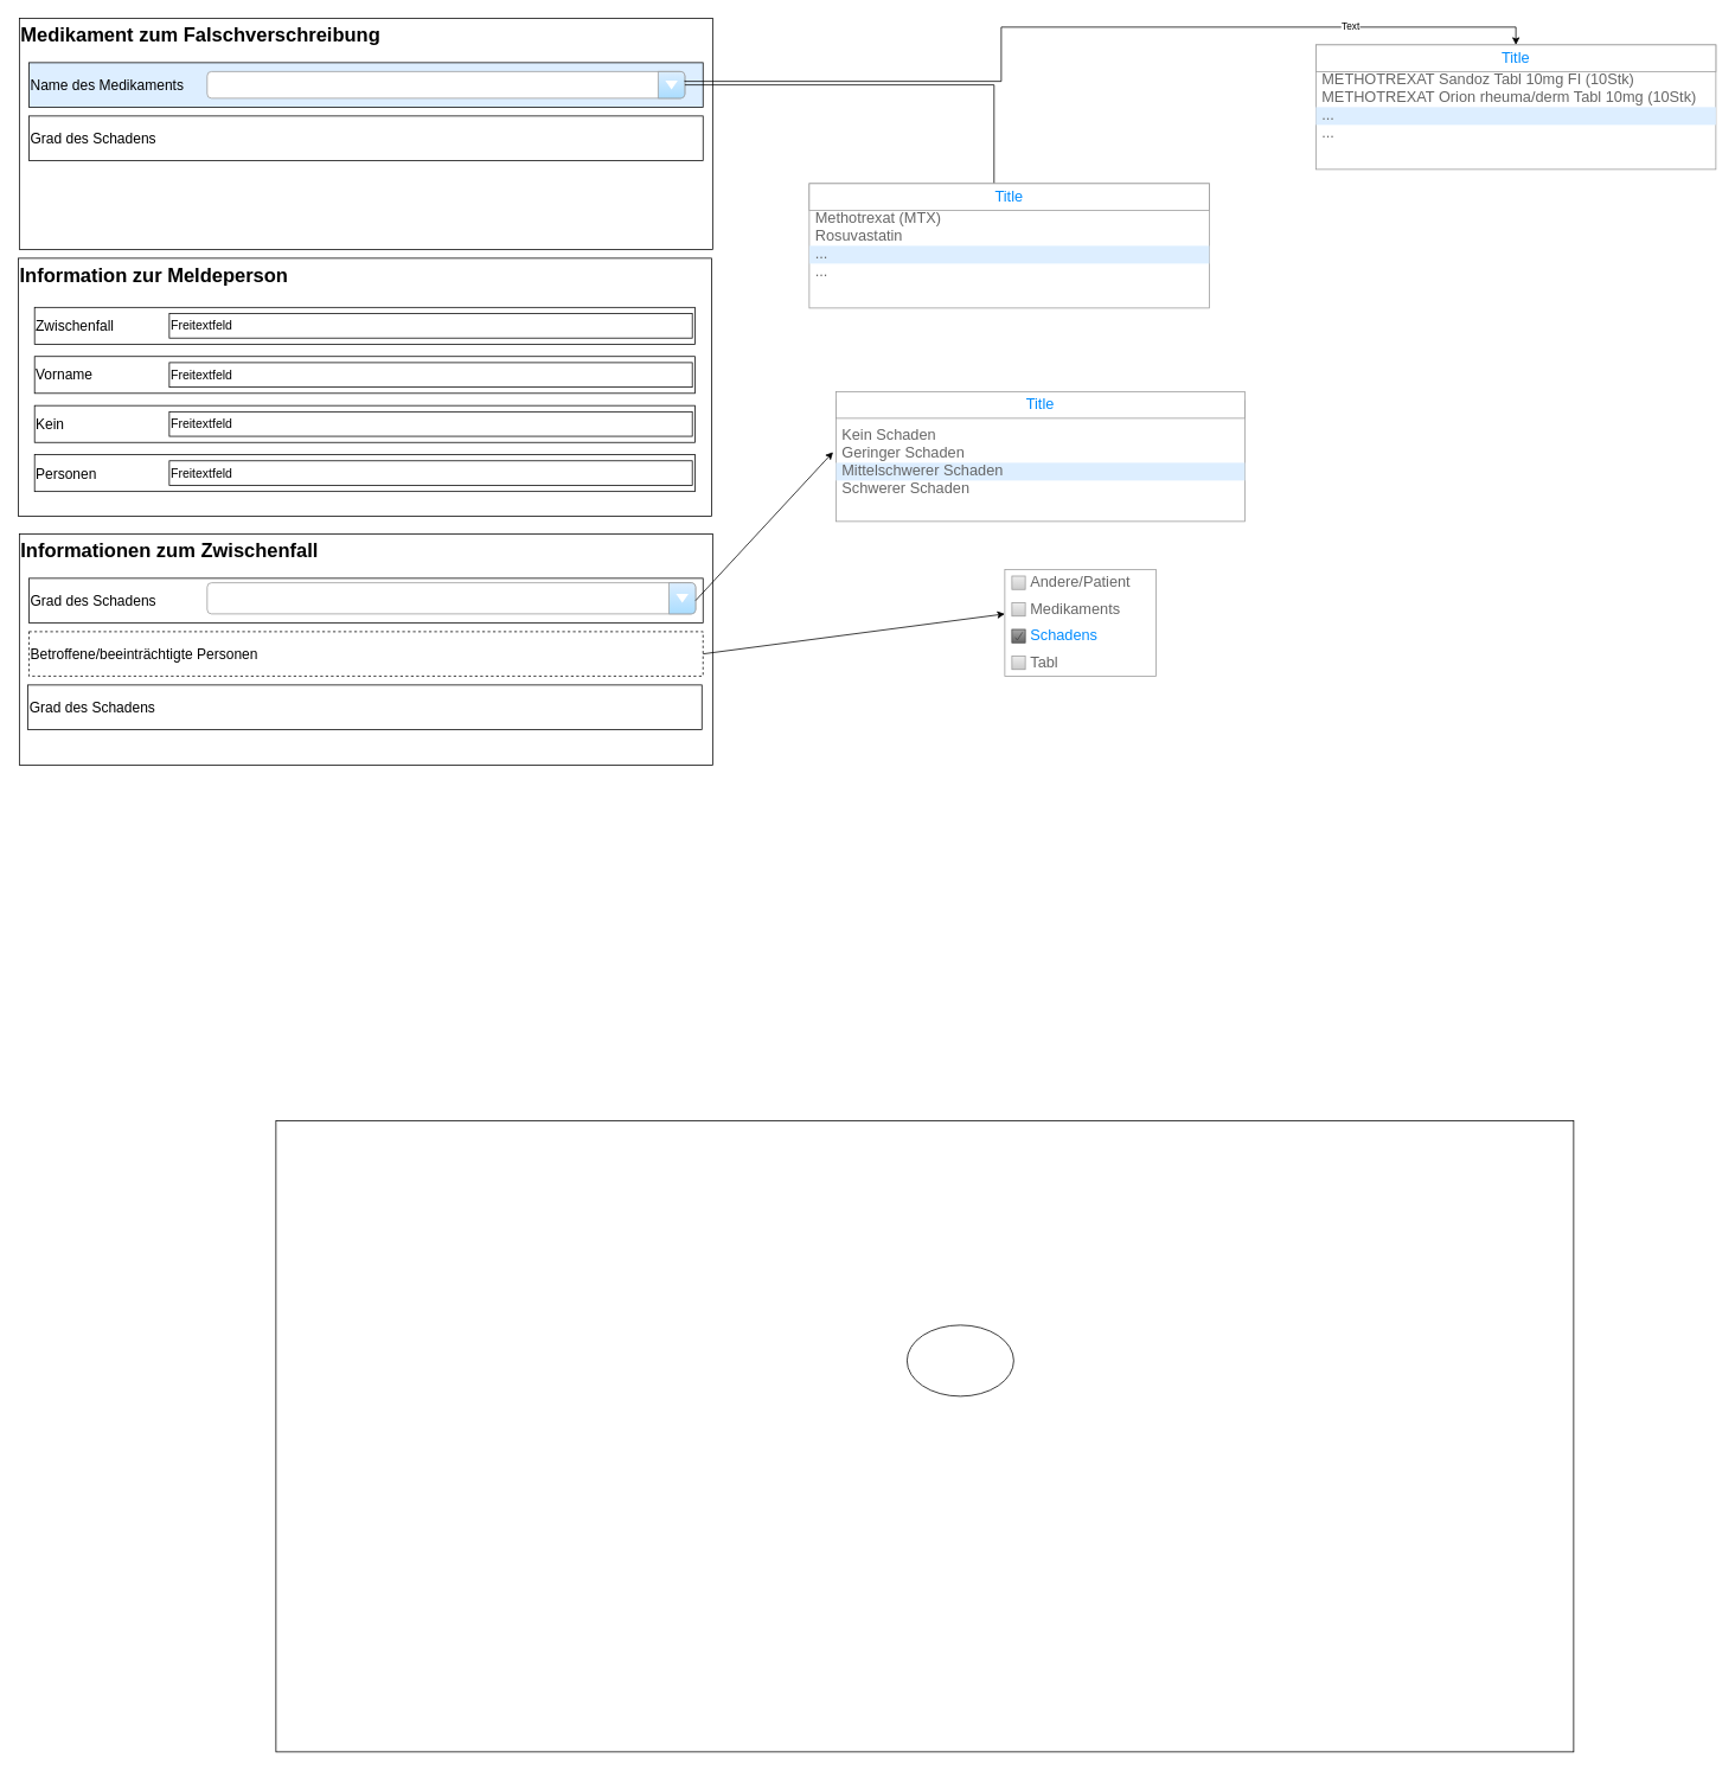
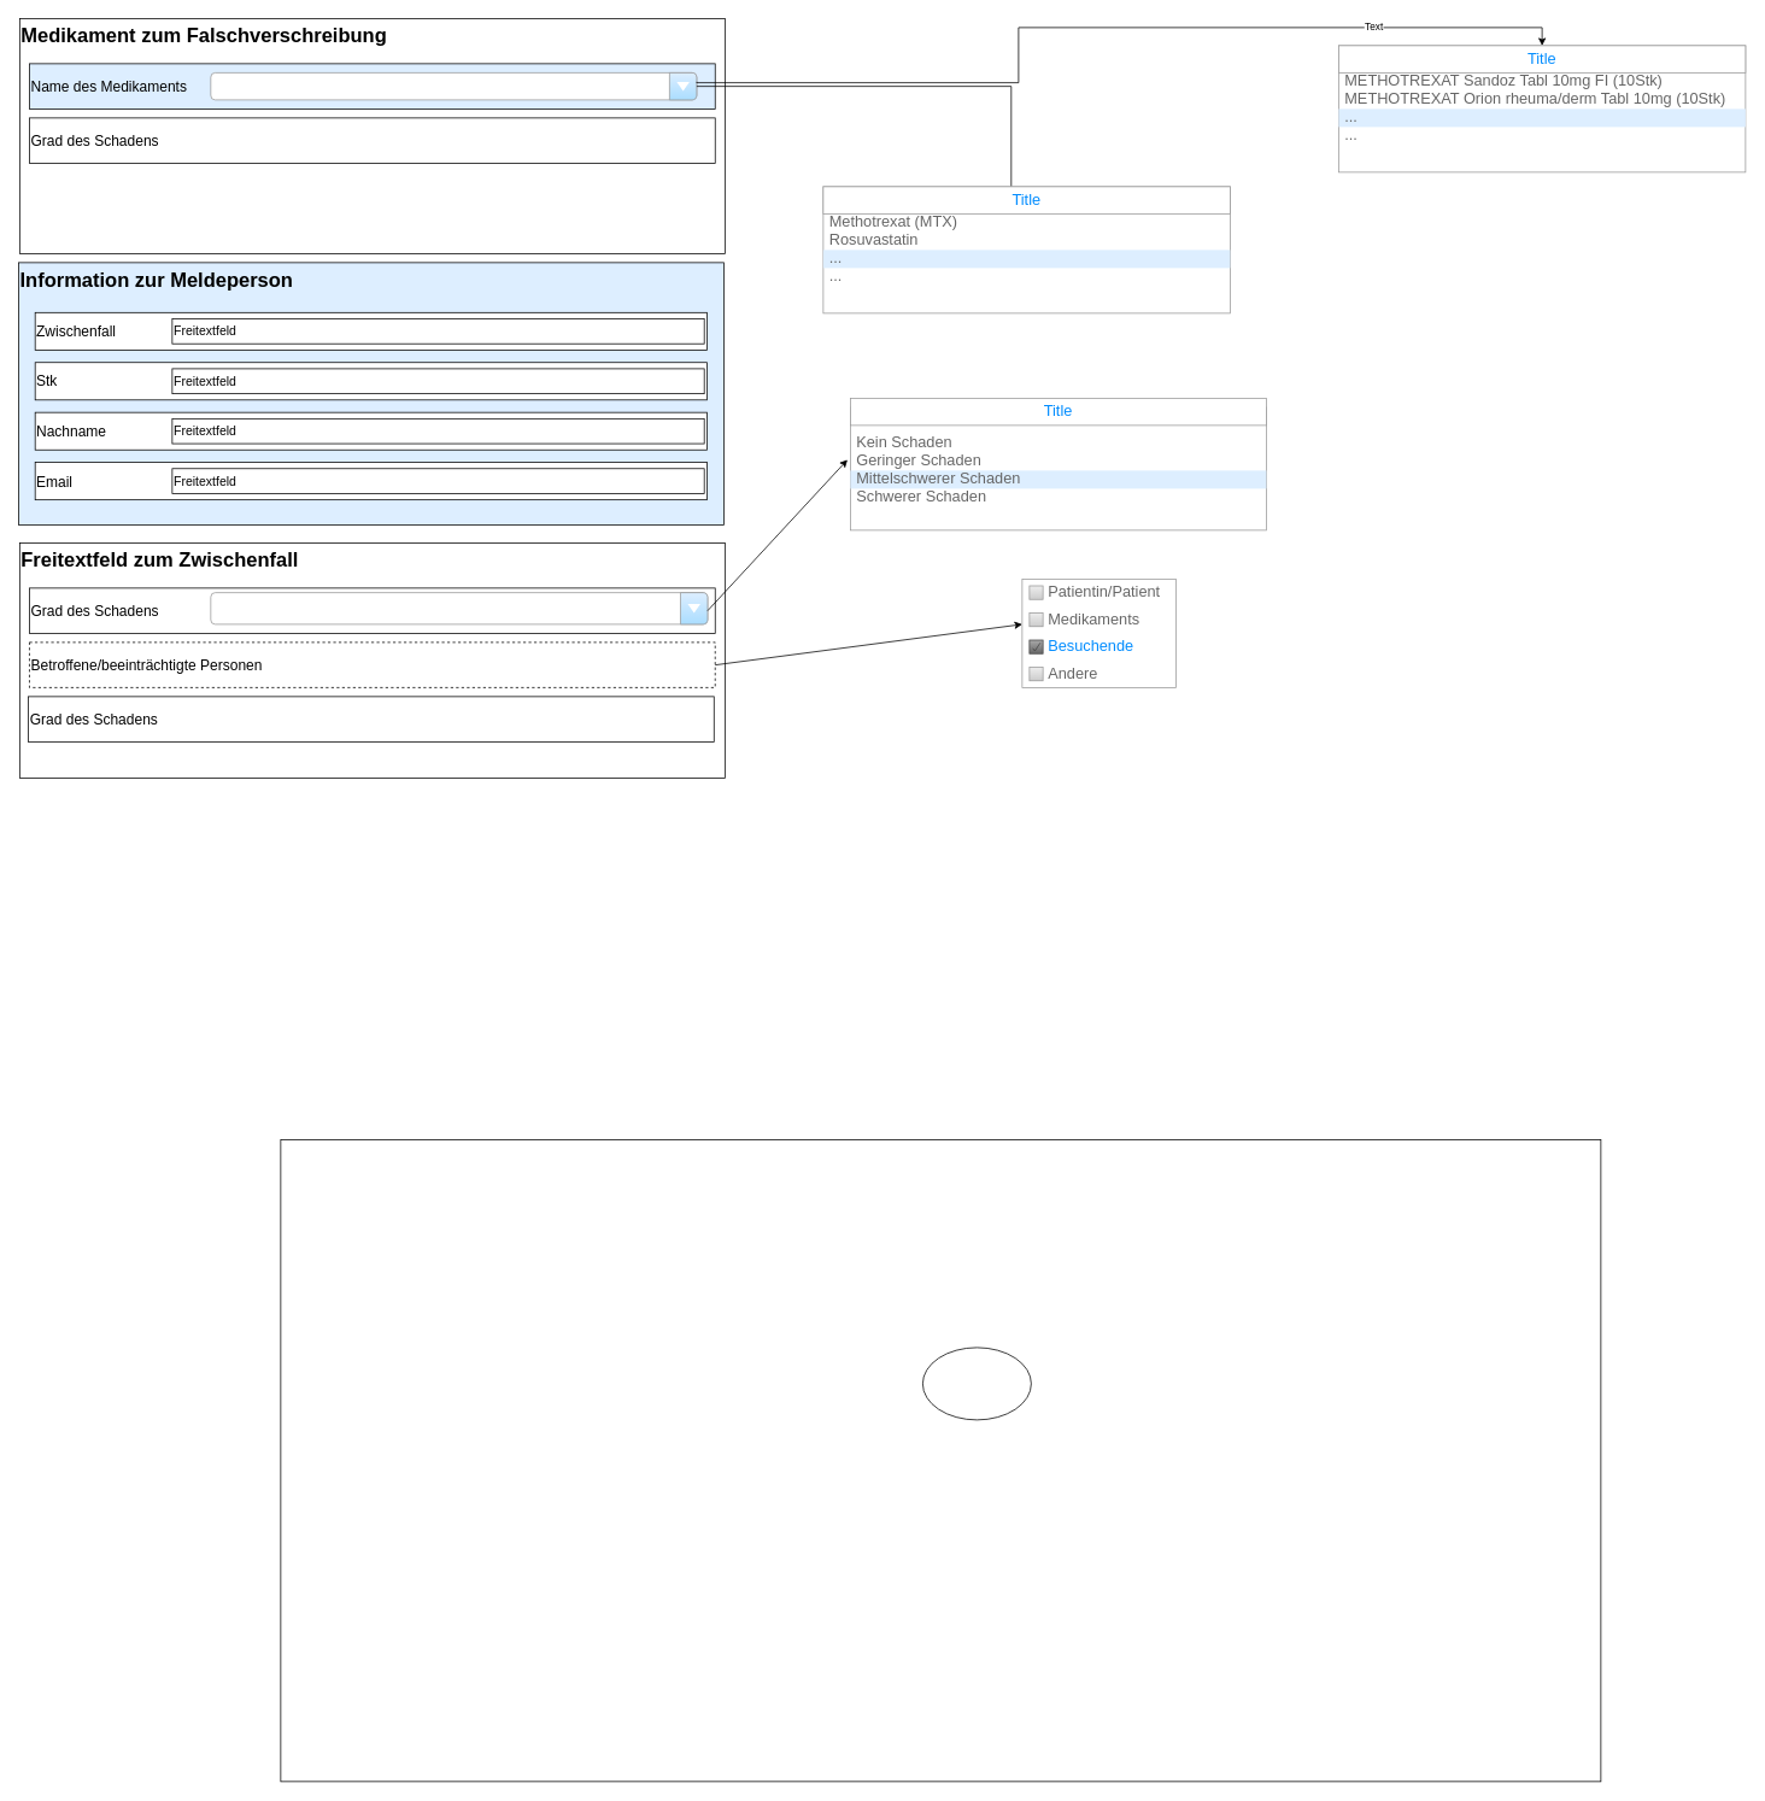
- <mxCell id="10" value="Information zur Meldeperson" style="html=1;whiteSpace=wrap;container=0;verticalAlign=top;align=left;fontStyle=1;fontSize=22;" parent="9" vertex="1"><mxGeometry width="780" height="290" as="geometry" /></mxCell>
+ <mxCell id="10" value="Information zur Meldeperson" style="html=1;whiteSpace=wrap;container=0;verticalAlign=top;align=left;fontStyle=1;fontSize=22;fillColor=#ddeeff;" parent="9" vertex="1"><mxGeometry width="780" height="290" as="geometry" /></mxCell>
- <mxCell id="13" value="&lt;font style=&quot;font-size: 16px;&quot;&gt;Vorname&lt;/font&gt;" style="html=1;whiteSpace=wrap;container=1;align=left;" parent="9" vertex="1"><mxGeometry x="18.41" y="110.476" width="743.19" height="41.429" as="geometry" /></mxCell>
+ <mxCell id="13" value="&lt;font style=&quot;font-size: 16px;&quot;&gt;Stk&lt;/font&gt;" style="html=1;whiteSpace=wrap;container=1;align=left;" parent="9" vertex="1"><mxGeometry x="18.41" y="110.476" width="743.19" height="41.429" as="geometry" /></mxCell>
- <mxCell id="15" value="&lt;font style=&quot;font-size: 16px;&quot;&gt;Kein&lt;/font&gt;" style="html=1;whiteSpace=wrap;container=1;align=left;" parent="9" vertex="1"><mxGeometry x="18.41" y="165.714" width="743.19" height="41.429" as="geometry" /></mxCell>
+ <mxCell id="15" value="&lt;font style=&quot;font-size: 16px;&quot;&gt;Nachname&lt;/font&gt;" style="html=1;whiteSpace=wrap;container=1;align=left;" parent="9" vertex="1"><mxGeometry x="18.41" y="165.714" width="743.19" height="41.429" as="geometry" /></mxCell>
- <mxCell id="17" value="&lt;font style=&quot;font-size: 16px;&quot;&gt;Personen&lt;/font&gt;" style="html=1;whiteSpace=wrap;container=1;align=left;" parent="9" vertex="1"><mxGeometry x="18.41" y="220.952" width="743.19" height="41.429" as="geometry" /></mxCell>
+ <mxCell id="17" value="&lt;font style=&quot;font-size: 16px;&quot;&gt;Email&lt;/font&gt;" style="html=1;whiteSpace=wrap;container=1;align=left;" parent="9" vertex="1"><mxGeometry x="18.41" y="220.952" width="743.19" height="41.429" as="geometry" /></mxCell>
- <mxCell id="36" value="Informationen zum Zwischenfall" style="html=1;whiteSpace=wrap;container=1;verticalAlign=top;align=left;fontStyle=1;fontSize=22;" vertex="1" parent="35"><mxGeometry x="1.3" y="-10" width="780" height="260" as="geometry" /></mxCell>
+ <mxCell id="36" value="Freitextfeld zum Zwischenfall" style="html=1;whiteSpace=wrap;container=1;verticalAlign=top;align=left;fontStyle=1;fontSize=22;" vertex="1" parent="35"><mxGeometry x="1.3" y="-10" width="780" height="260" as="geometry" /></mxCell>
- <mxCell id="42" value="Andere/Patient" style="strokeWidth=1;shadow=0;dashed=0;align=center;html=1;shape=mxgraph.mockup.forms.rrect;rSize=0;fillColor=#eeeeee;strokeColor=#999999;gradientColor=#cccccc;align=left;spacingLeft=4;fontSize=17;fontColor=#666666;labelPosition=right;" vertex="1" parent="41"><mxGeometry x="8" y="7.5" width="15" height="15" as="geometry" /></mxCell>
+ <mxCell id="42" value="Patientin/Patient" style="strokeWidth=1;shadow=0;dashed=0;align=center;html=1;shape=mxgraph.mockup.forms.rrect;rSize=0;fillColor=#eeeeee;strokeColor=#999999;gradientColor=#cccccc;align=left;spacingLeft=4;fontSize=17;fontColor=#666666;labelPosition=right;" vertex="1" parent="41"><mxGeometry x="8" y="7.5" width="15" height="15" as="geometry" /></mxCell>
- <mxCell id="44" value="Schadens" style="strokeWidth=1;shadow=0;dashed=0;align=center;html=1;shape=mxgraph.mockup.forms.checkbox;rSize=0;resizable=0;fillColor=#aaaaaa;strokeColor=#444444;gradientColor=#666666;align=left;spacingLeft=4;fontSize=17;fontColor=#008cff;labelPosition=right;" vertex="1" parent="41"><mxGeometry x="8" y="67.5" width="15" height="15" as="geometry" /></mxCell>
+ <mxCell id="44" value="Besuchende" style="strokeWidth=1;shadow=0;dashed=0;align=center;html=1;shape=mxgraph.mockup.forms.checkbox;rSize=0;resizable=0;fillColor=#aaaaaa;strokeColor=#444444;gradientColor=#666666;align=left;spacingLeft=4;fontSize=17;fontColor=#008cff;labelPosition=right;" vertex="1" parent="41"><mxGeometry x="8" y="67.5" width="15" height="15" as="geometry" /></mxCell>
- <mxCell id="45" value="Tabl" style="strokeWidth=1;shadow=0;dashed=0;align=center;html=1;shape=mxgraph.mockup.forms.rrect;rSize=0;fillColor=#eeeeee;strokeColor=#999999;gradientColor=#cccccc;align=left;spacingLeft=4;fontSize=17;fontColor=#666666;labelPosition=right;" vertex="1" parent="41"><mxGeometry x="8" y="97.5" width="15" height="15" as="geometry" /></mxCell>
+ <mxCell id="45" value="Andere" style="strokeWidth=1;shadow=0;dashed=0;align=center;html=1;shape=mxgraph.mockup.forms.rrect;rSize=0;fillColor=#eeeeee;strokeColor=#999999;gradientColor=#cccccc;align=left;spacingLeft=4;fontSize=17;fontColor=#666666;labelPosition=right;" vertex="1" parent="41"><mxGeometry x="8" y="97.5" width="15" height="15" as="geometry" /></mxCell>
